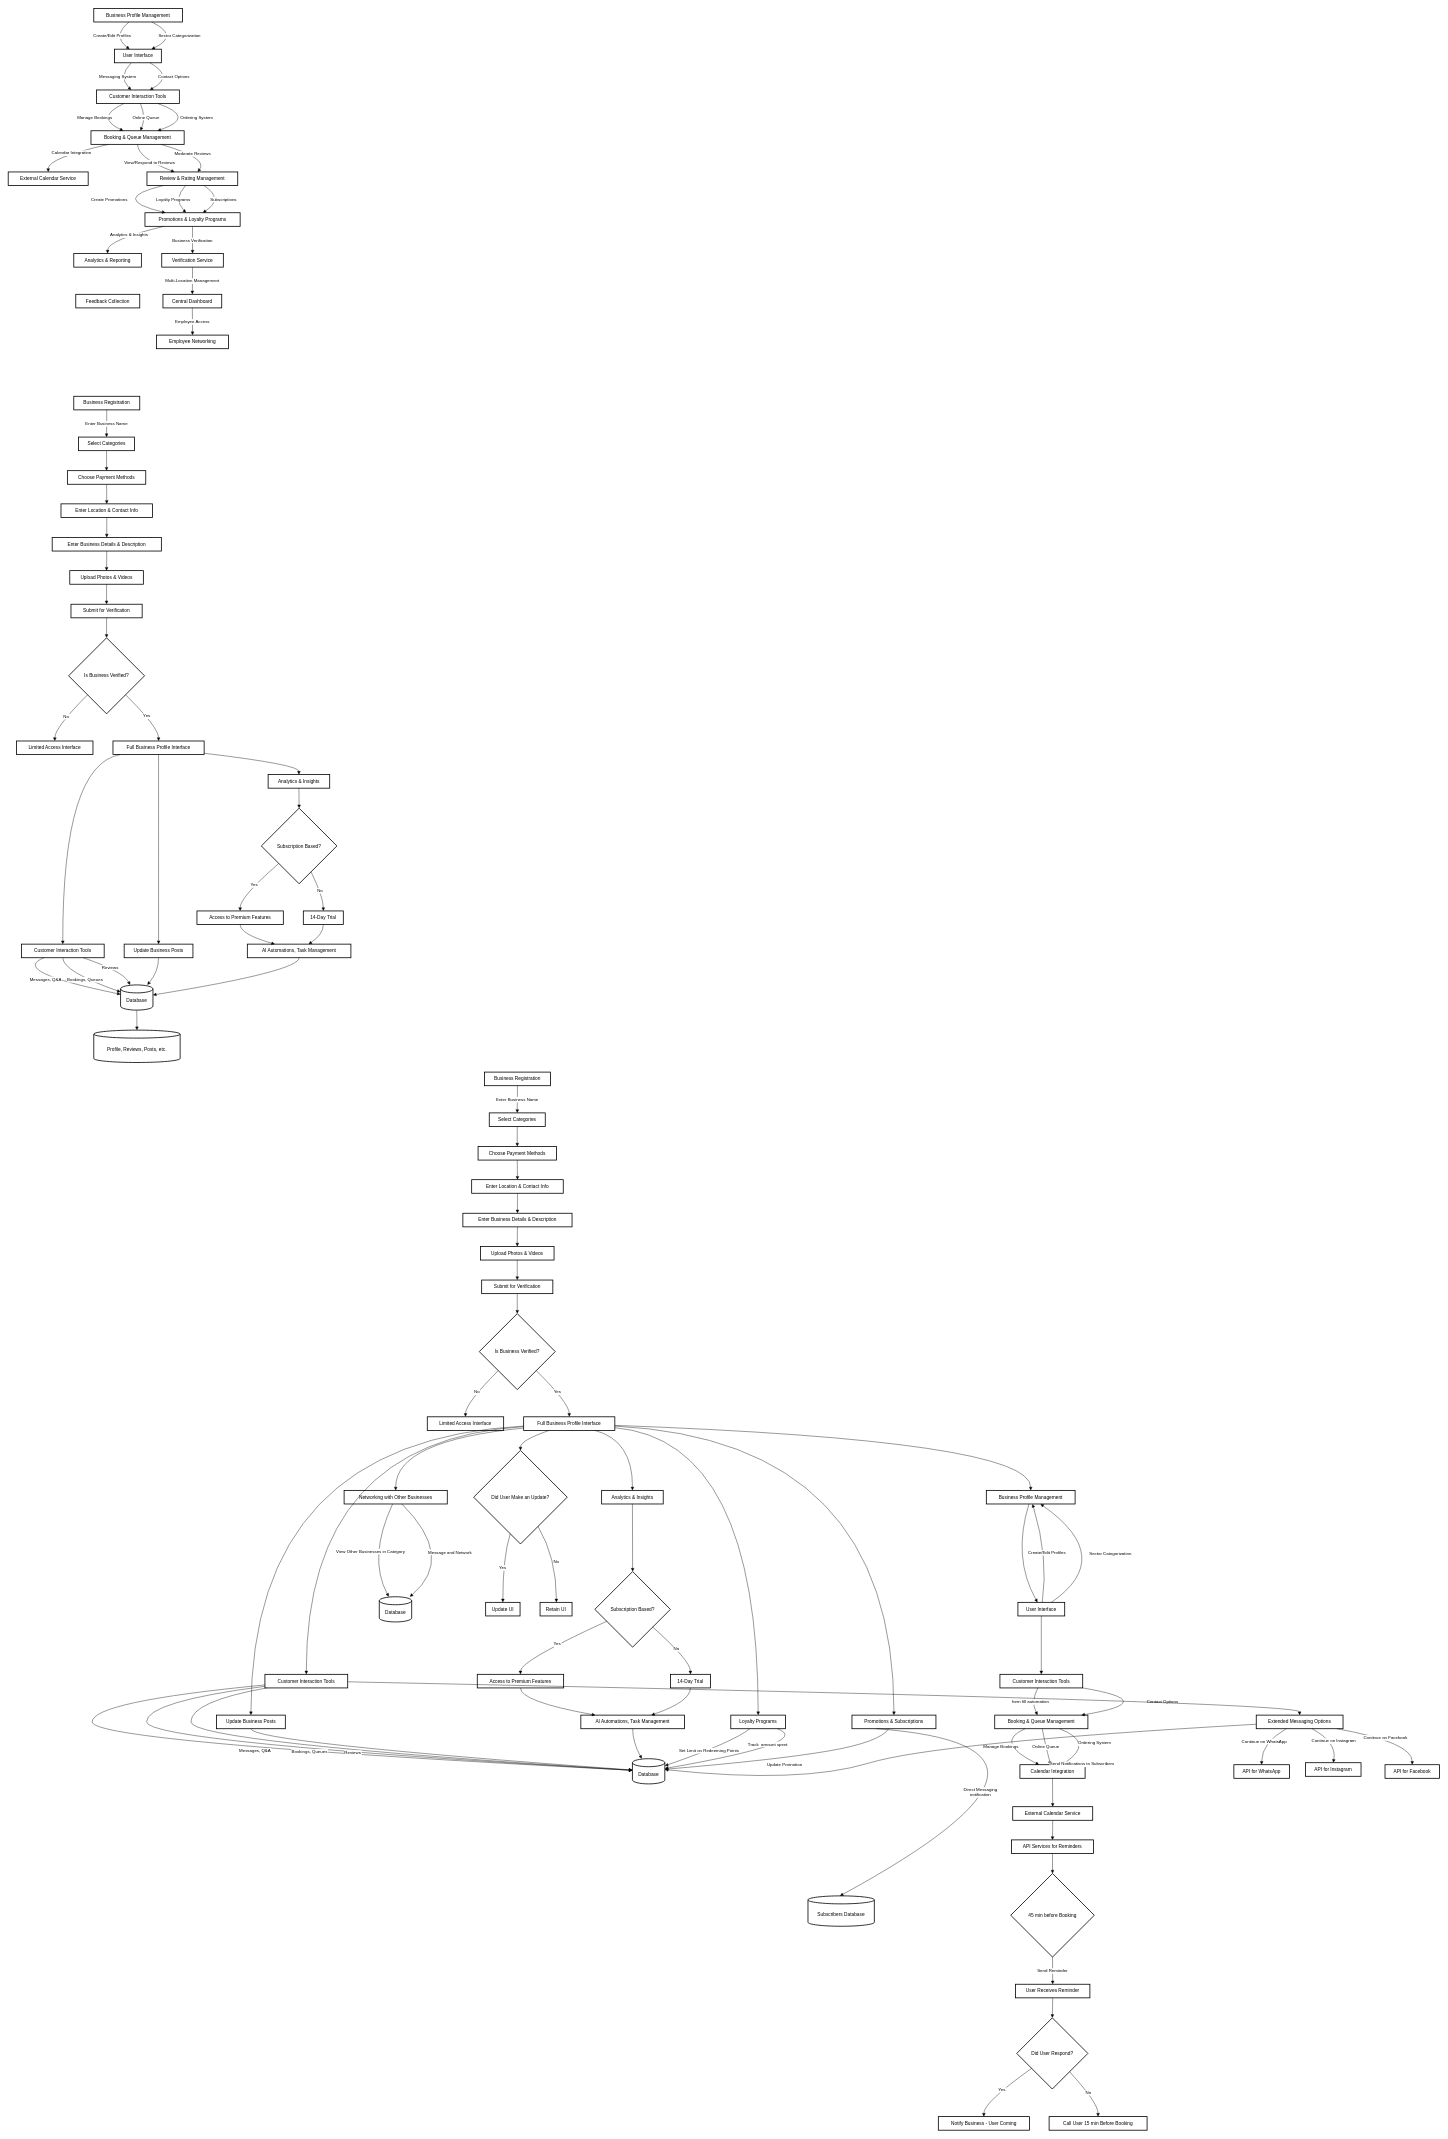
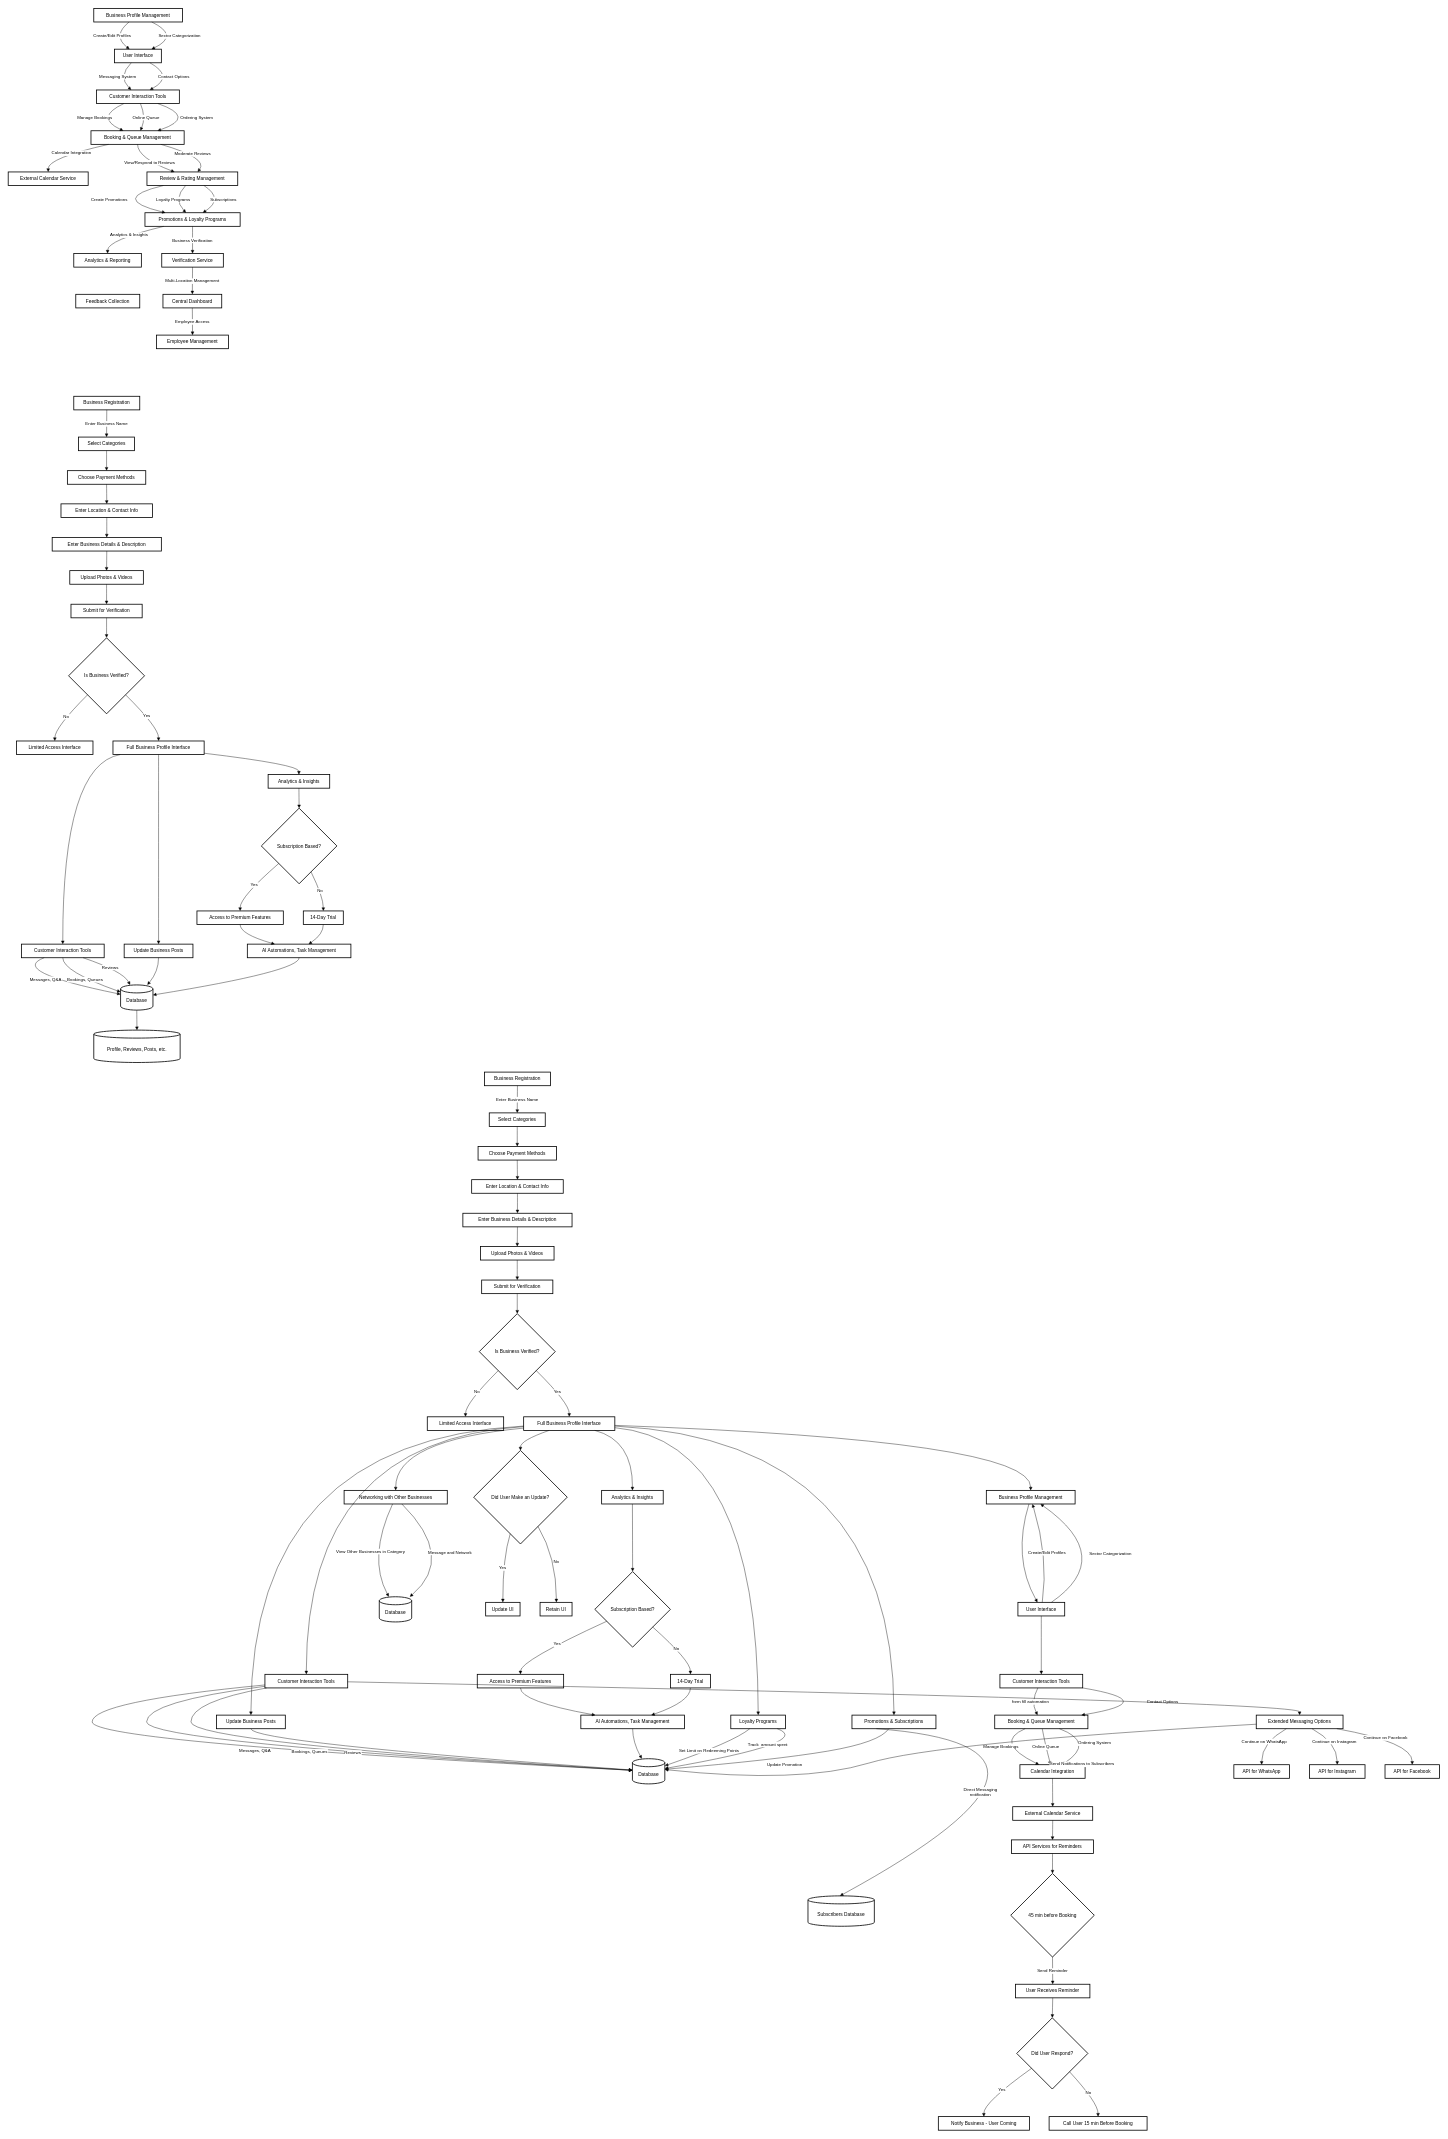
- <mxCell id="13" value="Employee Networking" style="whiteSpace=wrap;strokeWidth=2;" parent="1" vertex="1"><mxGeometry x="391" y="837" width="180" height="34" as="geometry" /></mxCell>
+ <mxCell id="13" value="Employee Management" style="whiteSpace=wrap;strokeWidth=2;" parent="1" vertex="1"><mxGeometry x="391" y="837" width="180" height="34" as="geometry" /></mxCell>
- <mxCell id="110" value="API for Instagram" style="whiteSpace=wrap;strokeWidth=2;" vertex="1" parent="1"><mxGeometry x="3264" y="4407" width="139" height="34" as="geometry" /></mxCell>
+ <mxCell id="110" value="API for Instagram" style="whiteSpace=wrap;strokeWidth=2;" vertex="1" parent="1"><mxGeometry x="3274" y="4412" width="139" height="34" as="geometry" /></mxCell>
